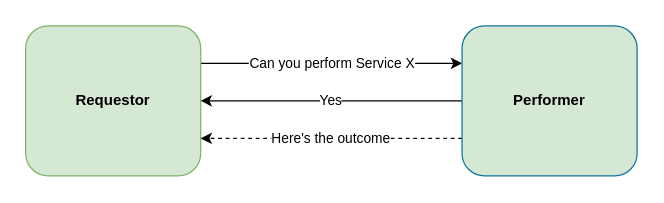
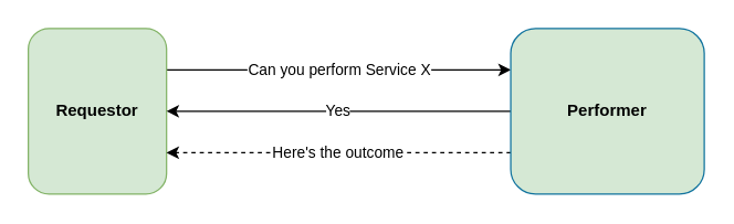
- <mxCell id="3" value="&lt;b&gt;Requestor&lt;/b&gt;" style="rounded=1;whiteSpace=wrap;html=1;fillColor=#d5e8d4;strokeColor=#82b366;" vertex="1" parent="1"><mxGeometry x="20" y="20" width="140" height="120" as="geometry" /></mxCell>
+ <mxCell id="3" value="&lt;b&gt;Requestor&lt;/b&gt;" style="rounded=1;whiteSpace=wrap;html=1;fillColor=#d5e8d4;strokeColor=#82b366;" vertex="1" parent="1"><mxGeometry x="20" y="20" width="100" height="120" as="geometry" /></mxCell>
